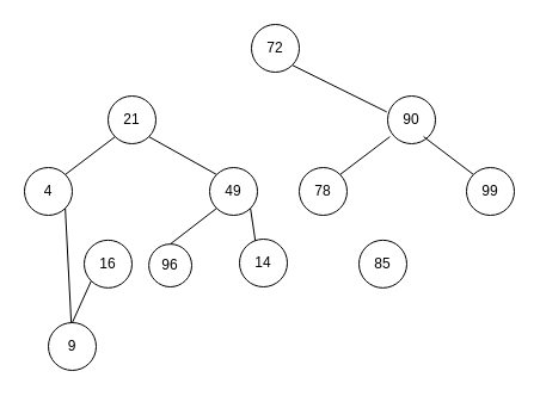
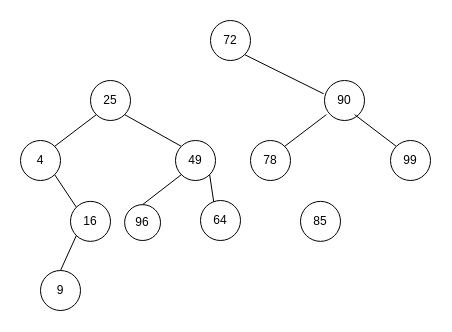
- <mxCell id="5" value="21" style="ellipse;whiteSpace=wrap;html=1;aspect=fixed;" vertex="1" parent="1"><mxGeometry x="90" y="80" width="40" height="40" as="geometry" /></mxCell>
+ <mxCell id="5" value="25" style="ellipse;whiteSpace=wrap;html=1;aspect=fixed;" vertex="1" parent="1"><mxGeometry x="90" y="80" width="40" height="40" as="geometry" /></mxCell>
- <mxCell id="18" value="14" style="ellipse;whiteSpace=wrap;html=1;aspect=fixed;" vertex="1" parent="1"><mxGeometry x="200" y="200" width="40" height="40" as="geometry" /></mxCell>
+ <mxCell id="18" value="64" style="ellipse;whiteSpace=wrap;html=1;aspect=fixed;" vertex="1" parent="1"><mxGeometry x="200" y="200" width="40" height="40" as="geometry" /></mxCell>
- <mxCell id="11" style="orthogonalLoop=1;jettySize=auto;html=1;rounded=0;endArrow=none;endFill=0;strokeColor=default;exitX=1;exitY=1;exitDx=0;exitDy=0;" edge="1" parent="1" target="13" source="8"><mxGeometry relative="1" as="geometry"><mxPoint x="54" y="170" as="sourcePoint" /></mxGeometry></mxCell>
+ <mxCell id="11" style="orthogonalLoop=1;jettySize=auto;html=1;entryX=0;entryY=0;entryDx=0;entryDy=0;rounded=0;endArrow=none;endFill=0;strokeColor=default;exitX=1;exitY=1;exitDx=0;exitDy=0;" edge="1" parent="1" target="12" source="8"><mxGeometry relative="1" as="geometry"><mxPoint x="54" y="170" as="sourcePoint" /></mxGeometry></mxCell>
